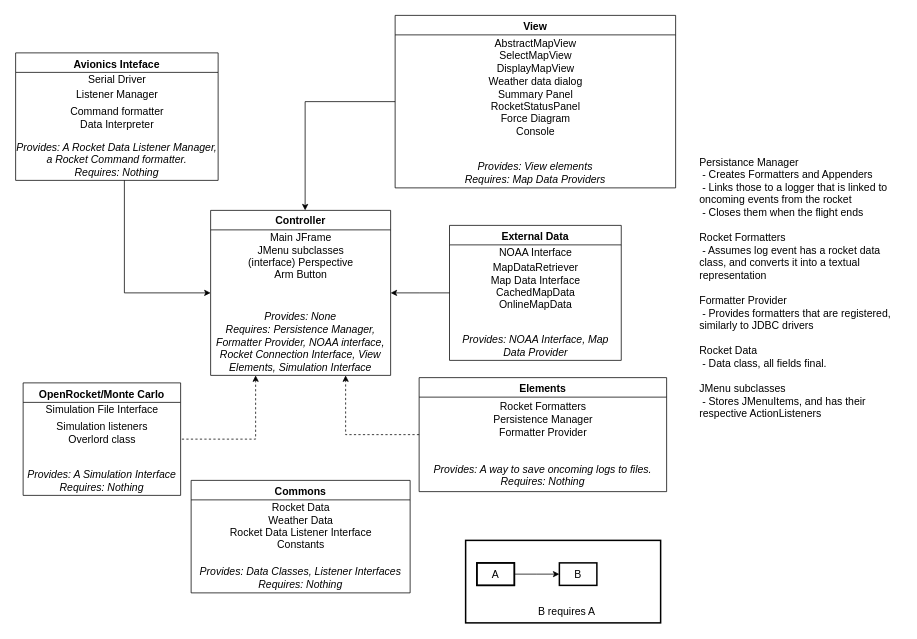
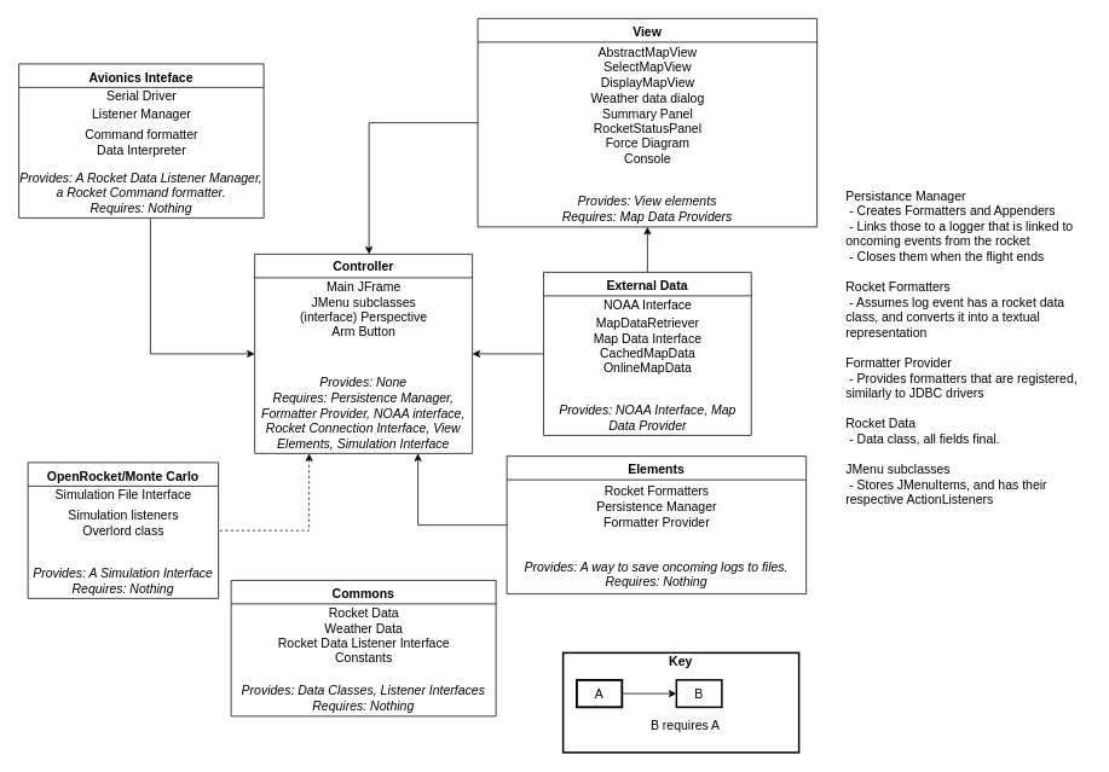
+ <mxCell id="7" value="" style="endArrow=classic;startArrow=none;html=1;strokeColor=#000000;fontSize=14;entryX=0.5;entryY=1;entryDx=0;entryDy=0;exitX=0.5;exitY=0;exitDx=0;exitDy=0;endFill=1;strokeWidth=1;startFill=0;" edge="1" parent="1" source="34" target="28"><mxGeometry width="50" height="50" relative="1" as="geometry"><mxPoint x="640" y="480" as="sourcePoint" /><mxPoint x="690" y="430" as="targetPoint" /></mxGeometry></mxCell>
- <mxCell id="8" style="edgeStyle=elbowEdgeStyle;rounded=0;orthogonalLoop=1;jettySize=auto;html=1;exitX=0;exitY=0.5;exitDx=0;exitDy=0;entryX=0.75;entryY=1;entryDx=0;entryDy=0;startArrow=none;startFill=0;strokeColor=#000000;fontSize=14;endArrow=classic;endFill=1;dashed=1;" edge="1" parent="1" source="31" target="16"><mxGeometry relative="1" as="geometry"><Array as="points"><mxPoint x="460" y="530" /><mxPoint x="453" y="560" /></Array></mxGeometry></mxCell>
+ <mxCell id="8" style="edgeStyle=elbowEdgeStyle;rounded=0;orthogonalLoop=1;jettySize=auto;html=1;exitX=0;exitY=0.5;exitDx=0;exitDy=0;entryX=0.75;entryY=1;entryDx=0;entryDy=0;startArrow=none;startFill=0;strokeColor=#000000;fontSize=14;endArrow=classic;endFill=1;" edge="1" parent="1" source="31" target="16"><mxGeometry relative="1" as="geometry"><Array as="points"><mxPoint x="460" y="530" /><mxPoint x="453" y="560" /></Array></mxGeometry></mxCell>
+ <mxCell id="10" value="&lt;b&gt;Key&lt;/b&gt;" style="text;html=1;strokeColor=none;fillColor=none;align=center;verticalAlign=middle;whiteSpace=wrap;rounded=0;labelBackgroundColor=#ffffff;fontSize=14;" vertex="1" parent="1"><mxGeometry x="630" y="720" width="240" height="20" as="geometry" /></mxCell>
- <mxCell id="15" value="B requires A" style="text;html=1;strokeColor=none;fillColor=none;align=center;verticalAlign=middle;whiteSpace=wrap;rounded=0;labelBackgroundColor=#ffffff;fontSize=14;" vertex="1" parent="1"><mxGeometry x="650" y="805" width="210" height="20" as="geometry" /></mxCell>
+ <mxCell id="15" value="B requires A" style="text;html=1;strokeColor=none;fillColor=none;align=center;verticalAlign=middle;whiteSpace=wrap;rounded=0;labelBackgroundColor=#ffffff;fontSize=14;" vertex="1" parent="1"><mxGeometry x="650" y="790" width="210" height="20" as="geometry" /></mxCell>
